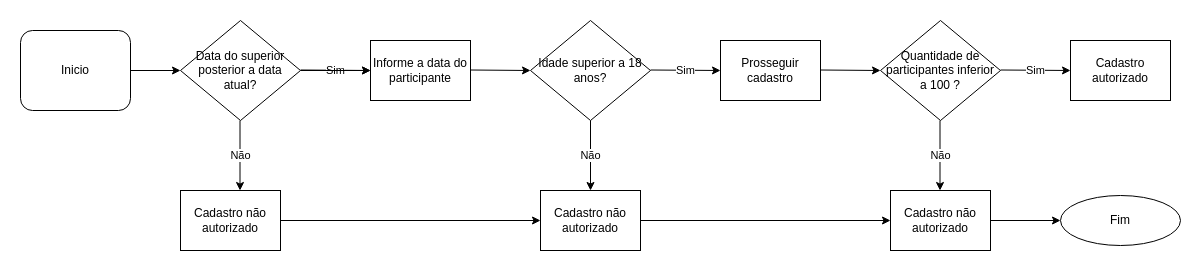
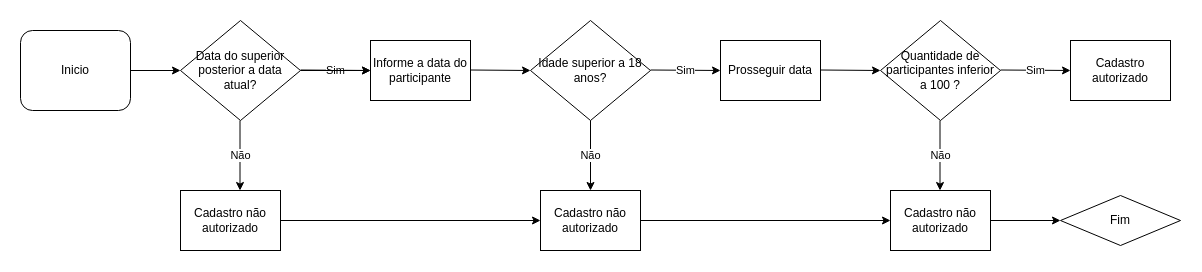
- <mxCell id="16" value="Prosseguir cadastro" style="rounded=0;whiteSpace=wrap;html=1;" vertex="1" parent="1"><mxGeometry x="720" y="40" width="100" height="60" as="geometry" /></mxCell>
+ <mxCell id="16" value="Prosseguir data" style="rounded=0;whiteSpace=wrap;html=1;" vertex="1" parent="1"><mxGeometry x="720" y="40" width="100" height="60" as="geometry" /></mxCell>
- <mxCell id="7" value="Fim" style="ellipse;whiteSpace=wrap;html=1;" parent="1" vertex="1"><mxGeometry x="1060" y="195" width="120" height="50" as="geometry" /></mxCell>
+ <mxCell id="7" value="Fim" style="rhombus;whiteSpace=wrap;html=1;" parent="1" vertex="1"><mxGeometry x="1060" y="195" width="120" height="50" as="geometry" /></mxCell>
